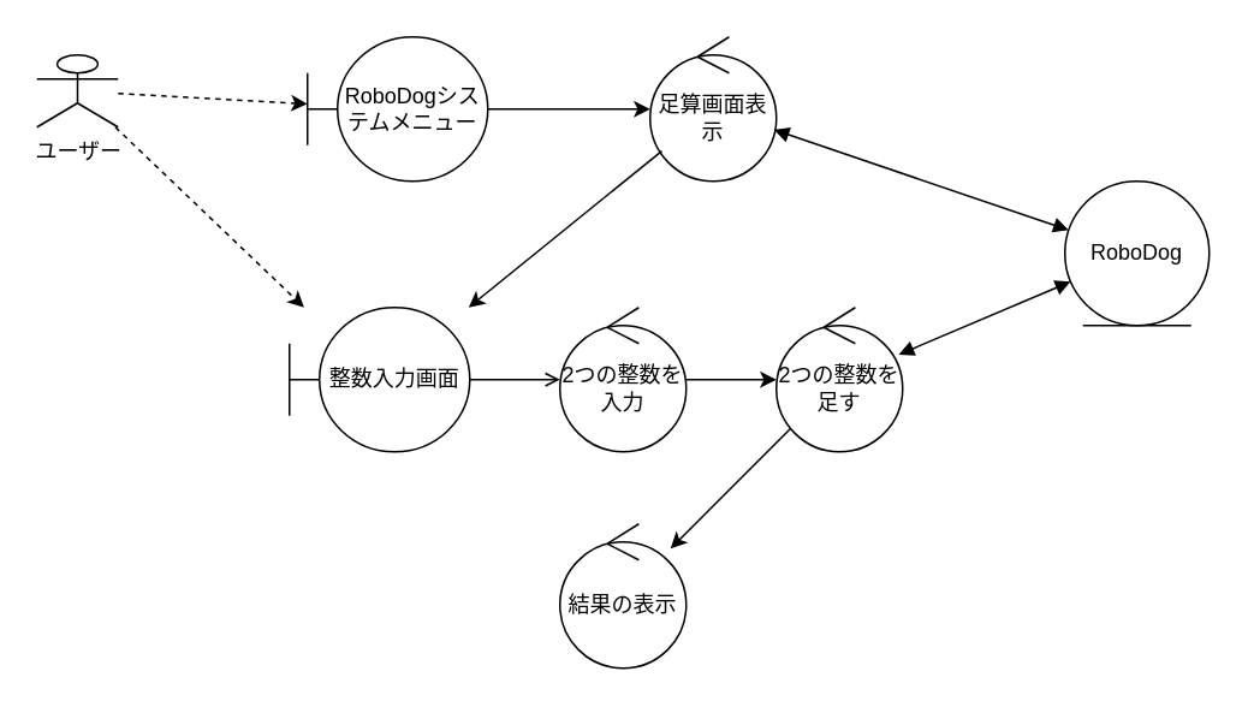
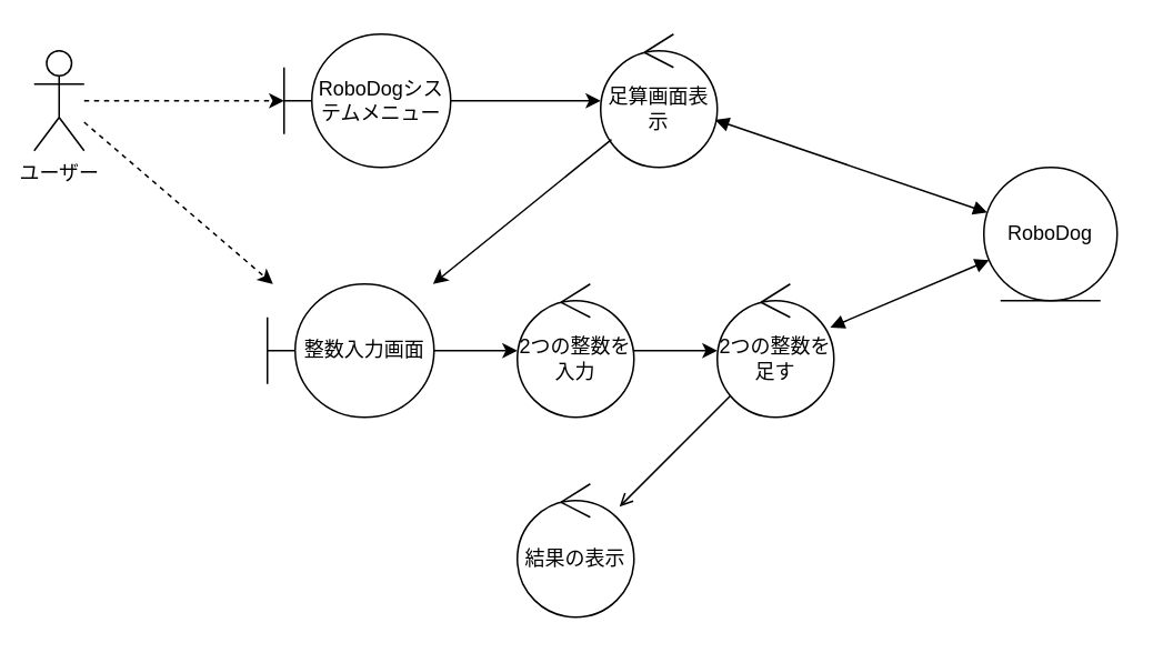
- <mxCell id="2" value="ユーザー" style="shape=umlActor;verticalLabelPosition=bottom;verticalAlign=top;html=1;outlineConnect=0;" parent="1" vertex="1"><mxGeometry x="20" y="30" width="45" height="40" as="geometry" /></mxCell>
+ <mxCell id="2" value="ユーザー" style="shape=umlActor;verticalLabelPosition=bottom;verticalAlign=top;html=1;outlineConnect=0;" parent="1" vertex="1"><mxGeometry x="20" y="30" width="30" height="60" as="geometry" /></mxCell>
- <mxCell id="4" value="" style="endArrow=open;html=1;rounded=0;" parent="1" source="9" target="11" edge="1"><mxGeometry width="50" height="50" relative="1" as="geometry"><mxPoint x="70" y="240" as="sourcePoint" /><mxPoint x="120" y="190" as="targetPoint" /></mxGeometry></mxCell>
+ <mxCell id="4" value="" style="endArrow=classic;html=1;rounded=0;" parent="1" source="9" target="11" edge="1"><mxGeometry width="50" height="50" relative="1" as="geometry"><mxPoint x="70" y="240" as="sourcePoint" /><mxPoint x="120" y="190" as="targetPoint" /></mxGeometry></mxCell>
- <mxCell id="13" value="" style="endArrow=classic;html=1;rounded=0;" parent="1" source="14" target="15" edge="1"><mxGeometry width="50" height="50" relative="1" as="geometry"><mxPoint x="50" y="358" as="sourcePoint" /><mxPoint x="100" y="308" as="targetPoint" /></mxGeometry></mxCell>
+ <mxCell id="13" value="" style="endArrow=open;html=1;rounded=0;" parent="1" source="14" target="15" edge="1"><mxGeometry width="50" height="50" relative="1" as="geometry"><mxPoint x="50" y="358" as="sourcePoint" /><mxPoint x="100" y="308" as="targetPoint" /></mxGeometry></mxCell>
